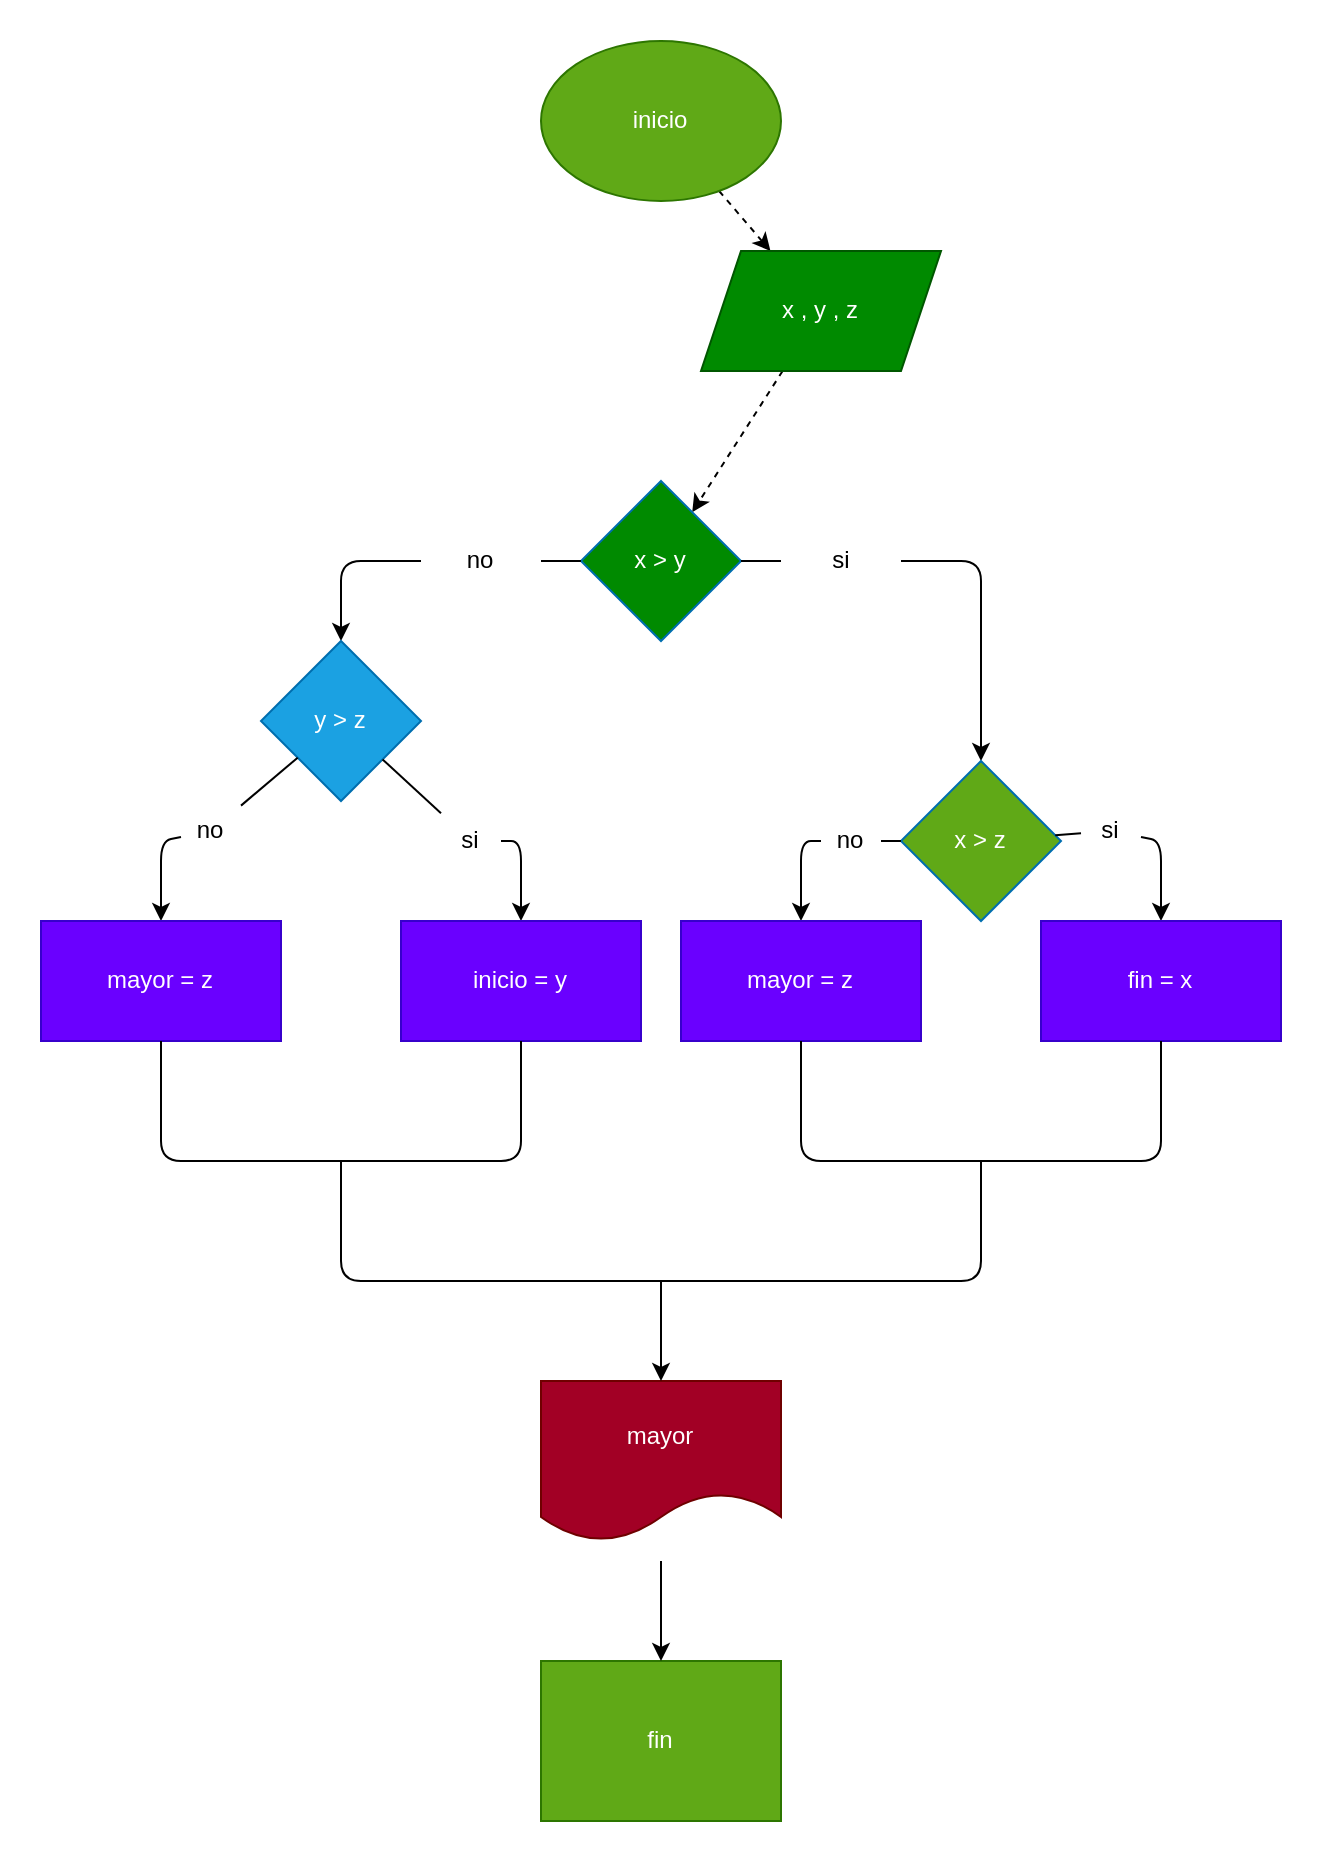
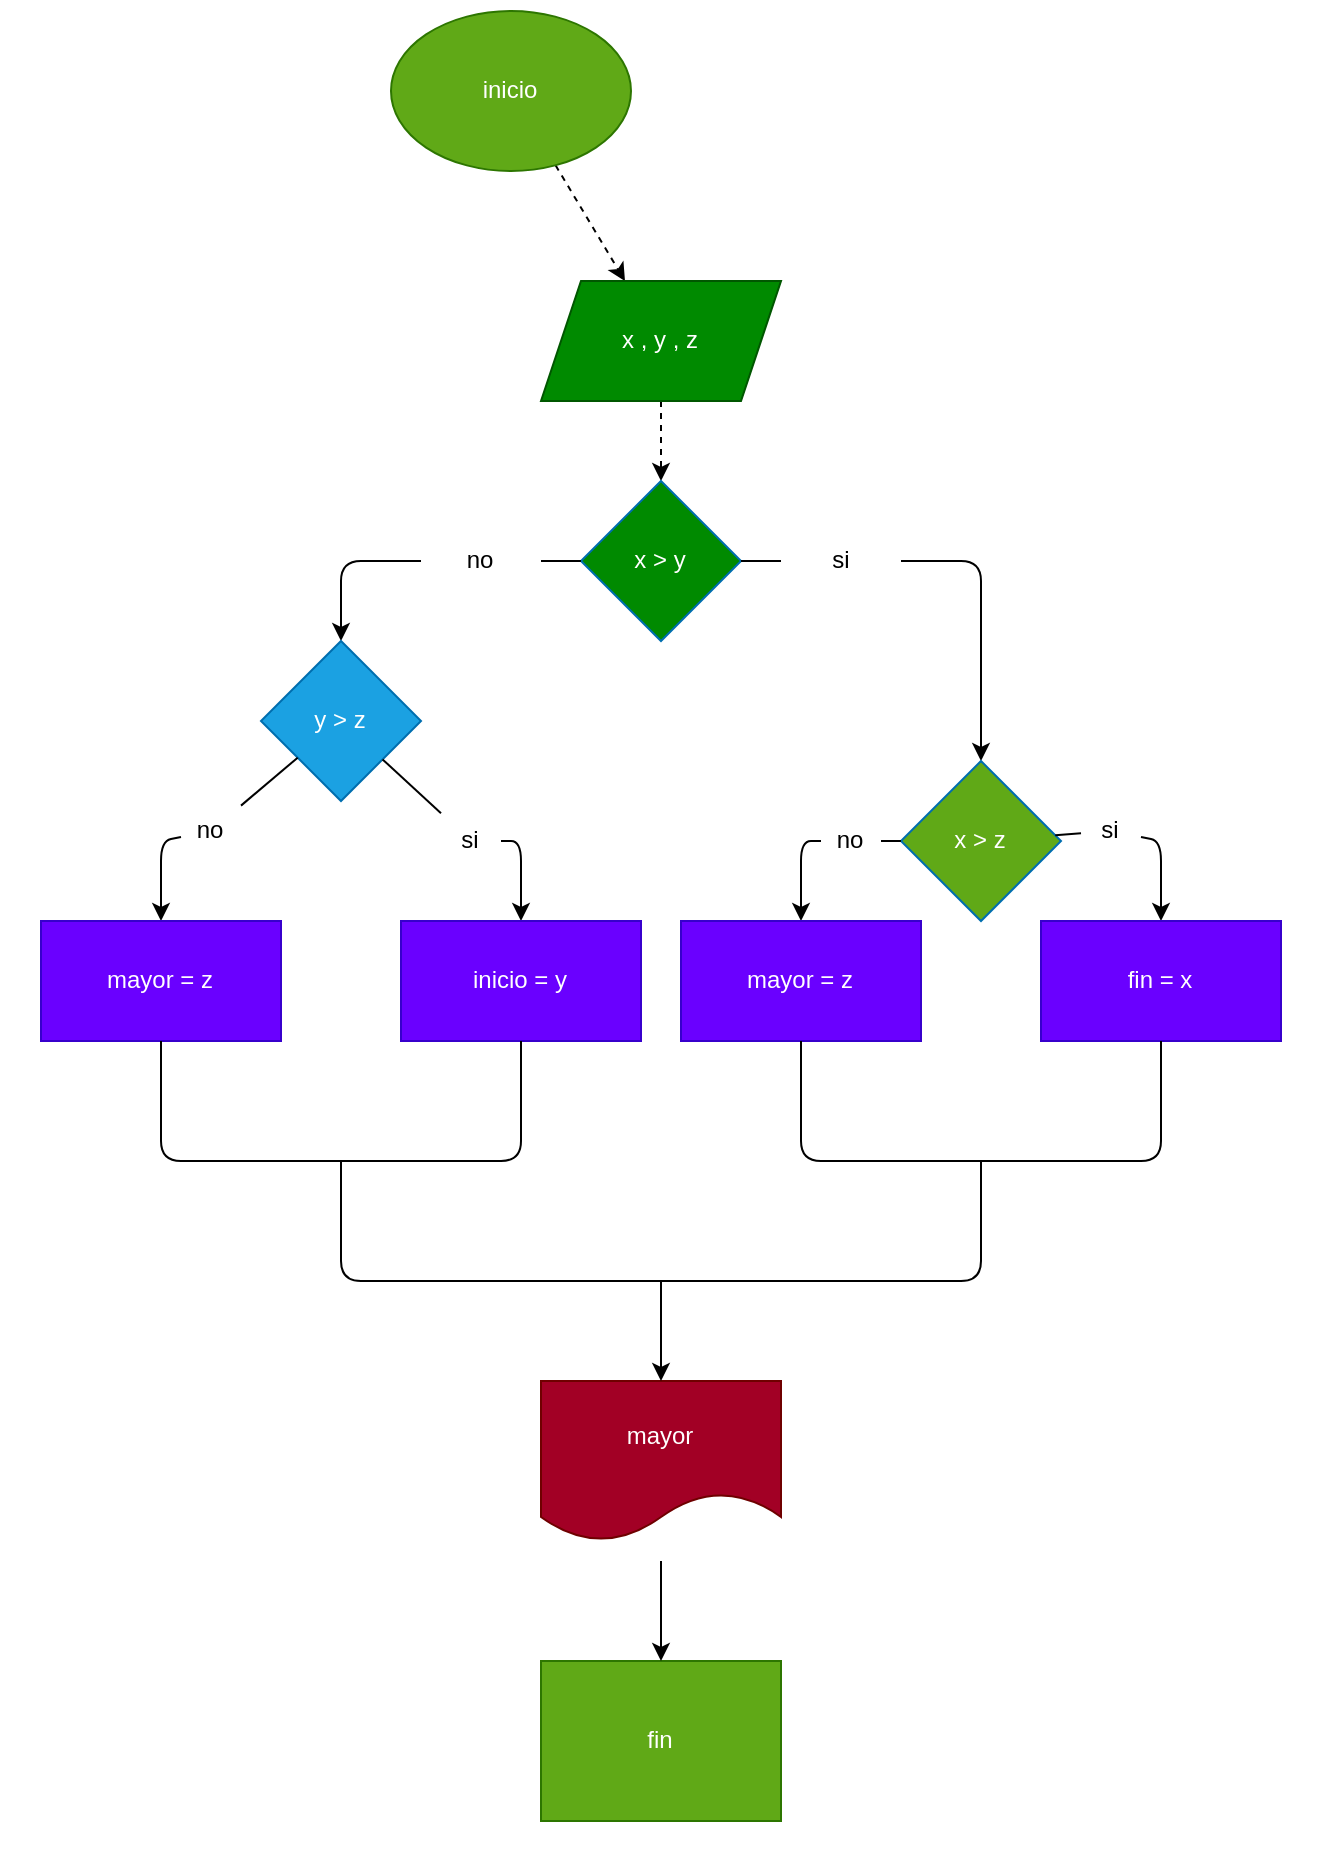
- <mxCell id="3" value="inicio" style="ellipse;whiteSpace=wrap;html=1;fillColor=#60a917;fontColor=#ffffff;strokeColor=#2D7600;" vertex="1" parent="1"><mxGeometry x="270" width="120" height="80" as="geometry" y="20" /></mxCell>
+ <mxCell id="3" value="inicio" style="ellipse;whiteSpace=wrap;html=1;fillColor=#60a917;fontColor=#ffffff;strokeColor=#2D7600;" vertex="1" parent="1"><mxGeometry x="195" y="5" width="120" height="80" as="geometry" /></mxCell>
- <mxCell id="5" value="x , y , z" style="shape=parallelogram;perimeter=parallelogramPerimeter;whiteSpace=wrap;html=1;fixedSize=1;fillColor=#008a00;fontColor=#ffffff;strokeColor=#005700;" vertex="1" parent="1"><mxGeometry x="350" y="125" width="120" height="60" as="geometry" /></mxCell>
+ <mxCell id="5" value="x , y , z" style="shape=parallelogram;perimeter=parallelogramPerimeter;whiteSpace=wrap;html=1;fixedSize=1;fillColor=#008a00;fontColor=#ffffff;strokeColor=#005700;" vertex="1" parent="1"><mxGeometry x="270" y="140" width="120" height="60" as="geometry" /></mxCell>
